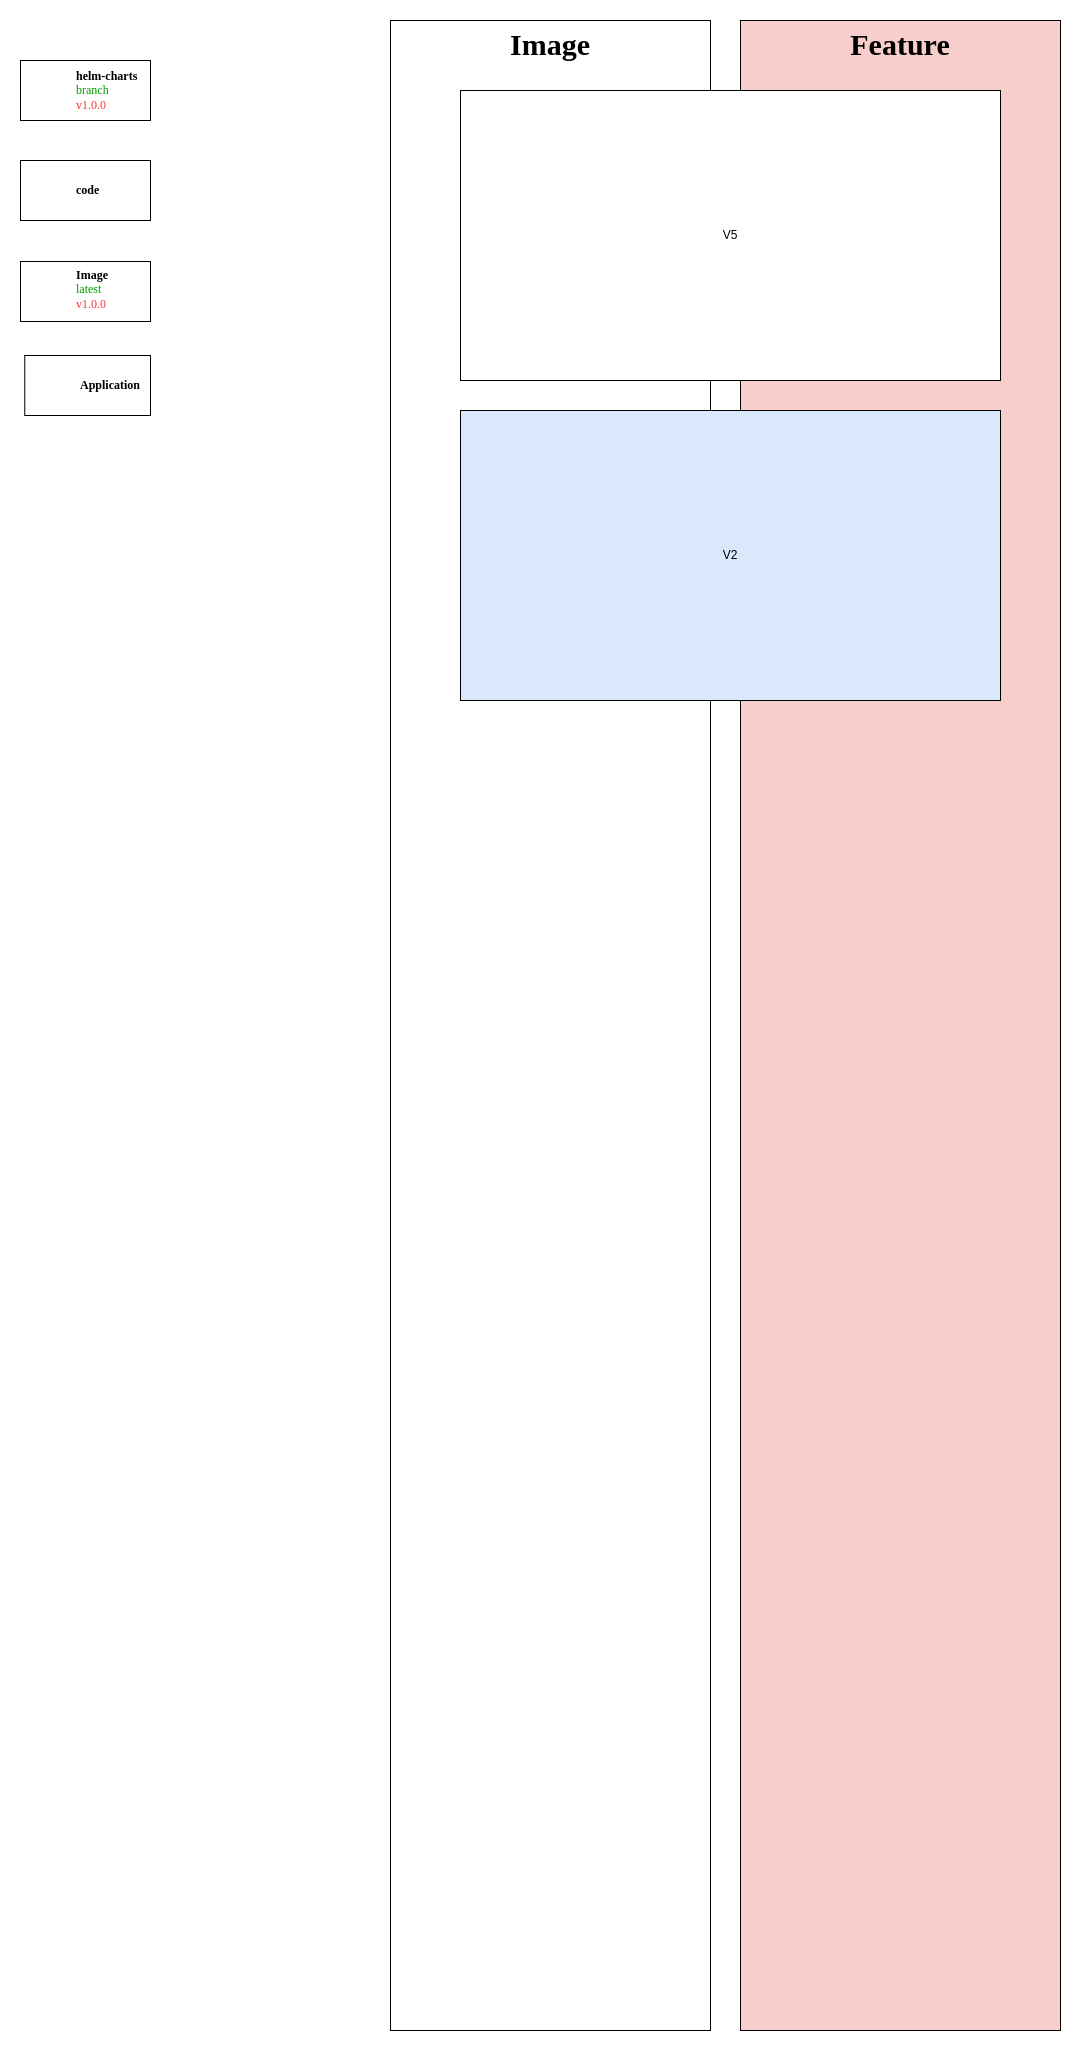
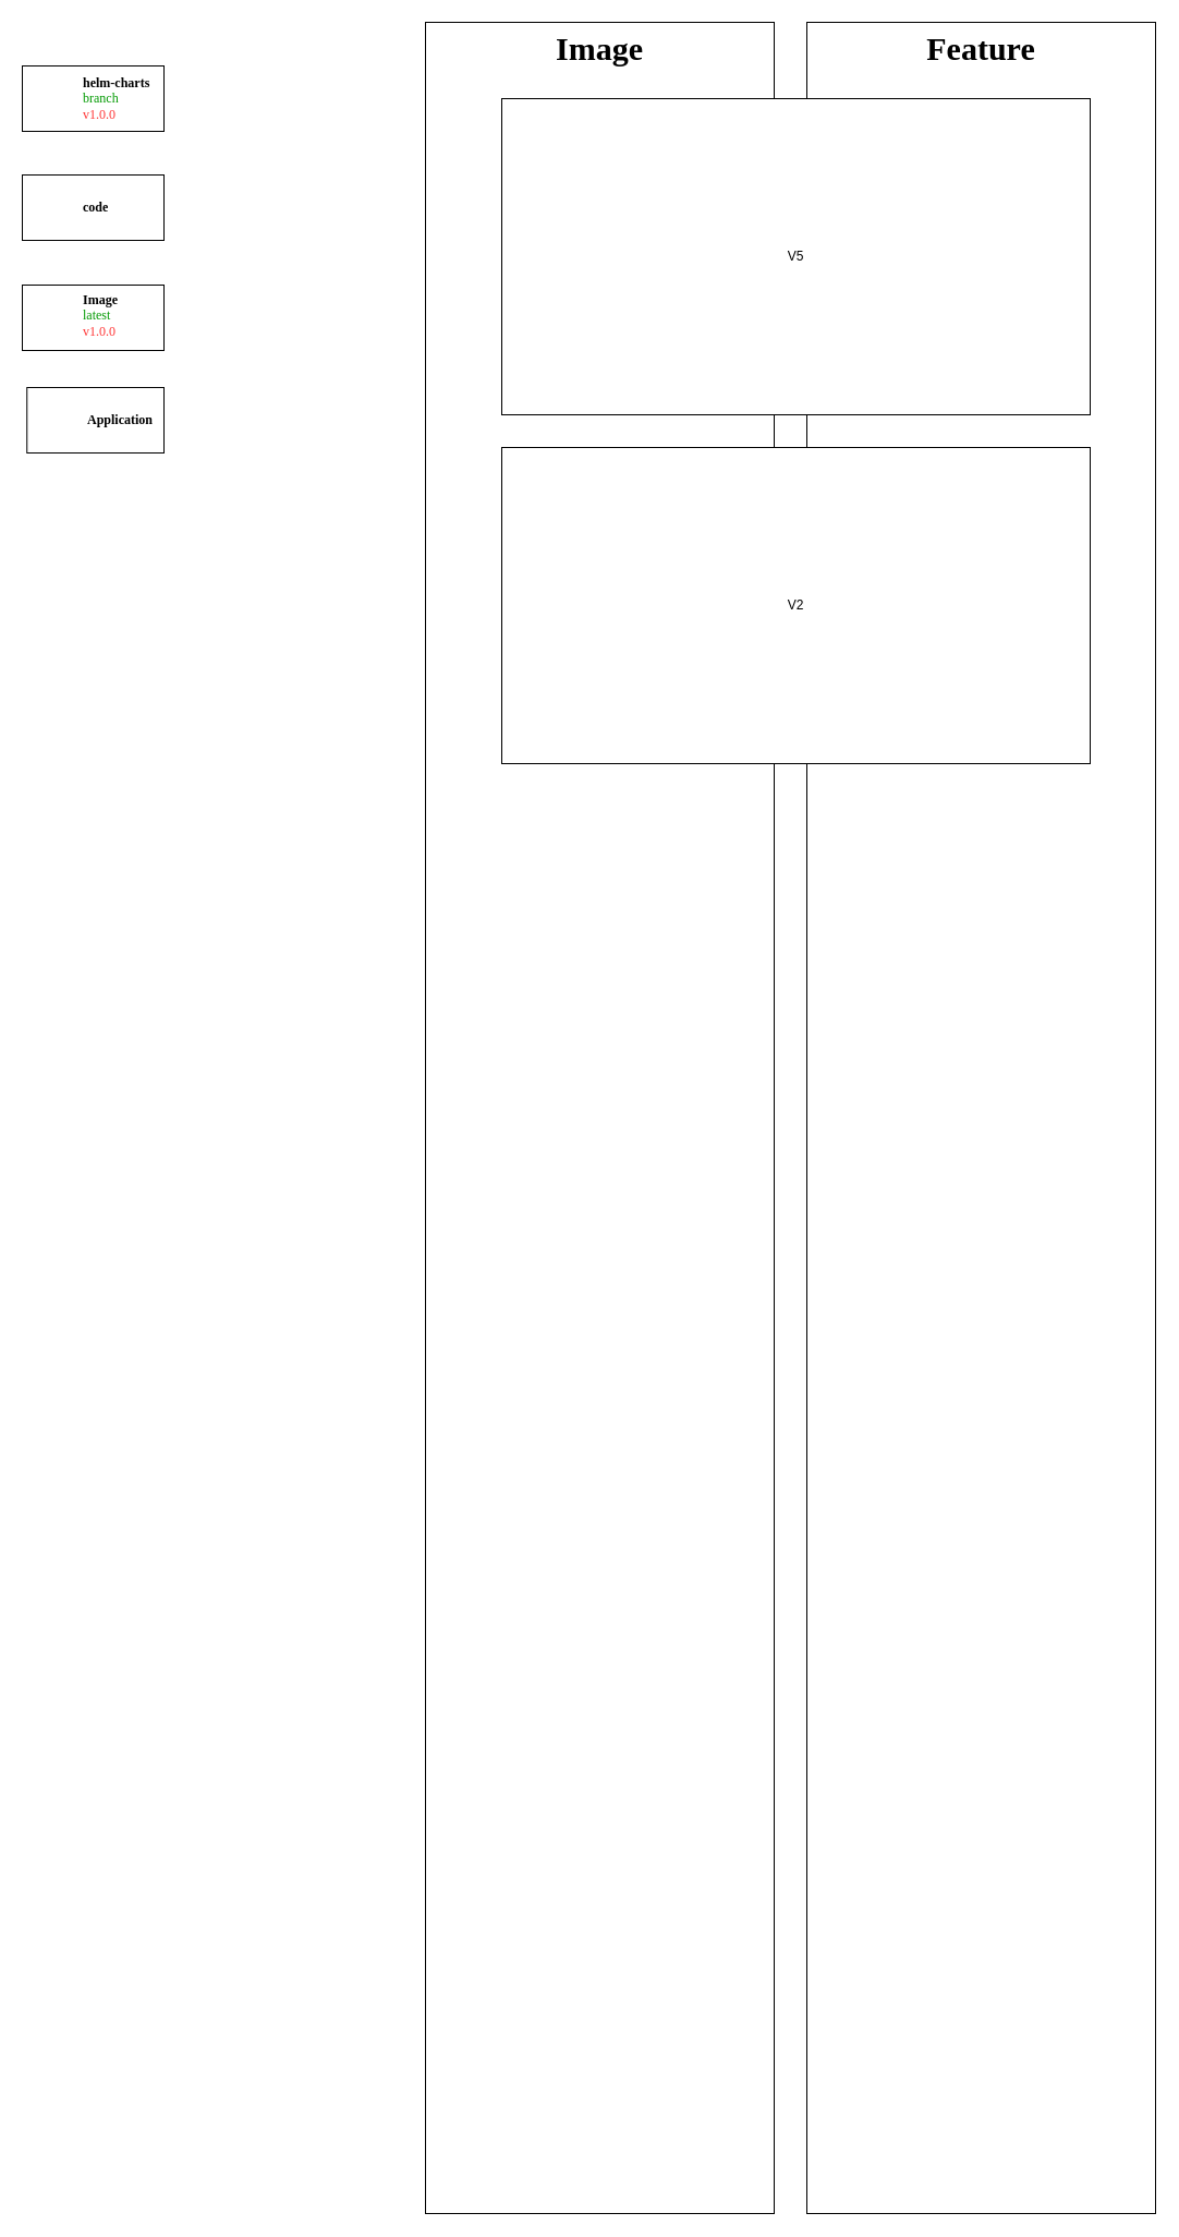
- <mxCell id="47" value="V2" style="rounded=0;whiteSpace=wrap;html=1;fillColor=#dae8fc;" vertex="1" parent="1"><mxGeometry x="460" y="410" width="540" height="290" as="geometry" /></mxCell>
+ <mxCell id="47" value="V2" style="rounded=0;whiteSpace=wrap;html=1;" vertex="1" parent="1"><mxGeometry x="460" y="410" width="540" height="290" as="geometry" /></mxCell>
- <mxCell id="3" value="&lt;font data-font-src=&quot;https://fonts.googleapis.com/css?family=Architects+Daughter&quot; style=&quot;font-size: 30px;&quot;&gt;Feature&lt;/font&gt;" style="rounded=0;whiteSpace=wrap;html=1;verticalAlign=top;fontStyle=1;fontSize=30;fontFamily=Times New Roman;fillColor=#f8cecc;" parent="1" vertex="1"><mxGeometry x="740" y="20" width="320" height="2010" as="geometry" /></mxCell>
+ <mxCell id="3" value="&lt;font data-font-src=&quot;https://fonts.googleapis.com/css?family=Architects+Daughter&quot; style=&quot;font-size: 30px;&quot;&gt;Feature&lt;/font&gt;" style="rounded=0;whiteSpace=wrap;html=1;verticalAlign=top;fontStyle=1;fontSize=30;fontFamily=Times New Roman;" parent="1" vertex="1"><mxGeometry x="740" y="20" width="320" height="2010" as="geometry" /></mxCell>
